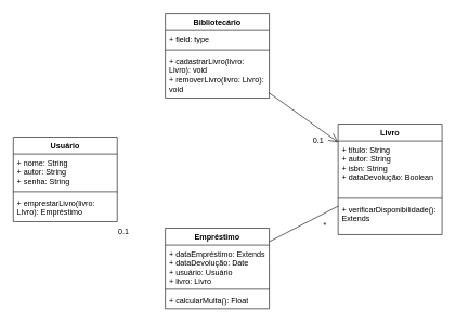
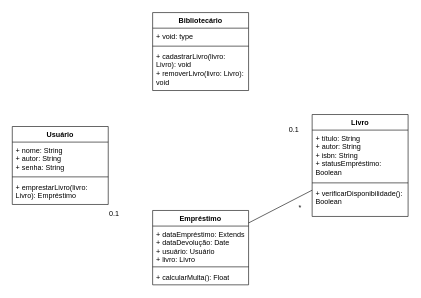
- <mxCell id="7" value="+ field: type" style="text;strokeColor=none;fillColor=none;align=left;verticalAlign=top;spacingLeft=4;spacingRight=4;overflow=hidden;rotatable=0;points=[[0,0.5],[1,0.5]];portConstraint=eastwest;whiteSpace=wrap;html=1;" vertex="1" parent="6"><mxGeometry y="26" width="160" height="26" as="geometry" /></mxCell>
+ <mxCell id="7" value="+ void: type" style="text;strokeColor=none;fillColor=none;align=left;verticalAlign=top;spacingLeft=4;spacingRight=4;overflow=hidden;rotatable=0;points=[[0,0.5],[1,0.5]];portConstraint=eastwest;whiteSpace=wrap;html=1;" vertex="1" parent="6"><mxGeometry y="26" width="160" height="26" as="geometry" /></mxCell>
- <mxCell id="19" value="" style="endArrow=open;endFill=1;endSize=12;html=1;rounded=0;" edge="1" parent="1" source="6" target="10"><mxGeometry width="160" relative="1" as="geometry"><mxPoint x="250" y="150" as="sourcePoint" /><mxPoint x="410" y="150" as="targetPoint" /></mxGeometry></mxCell>
- <mxCell id="11" value="+ título: String&amp;nbsp;&lt;div&gt;+ autor: String&lt;/div&gt;&lt;div&gt;+ isbn: String&lt;/div&gt;&lt;div&gt;+ dataDevolução: Boolean&lt;/div&gt;" style="text;strokeColor=none;fillColor=none;align=left;verticalAlign=top;spacingLeft=4;spacingRight=4;overflow=hidden;rotatable=0;points=[[0,0.5],[1,0.5]];portConstraint=eastwest;whiteSpace=wrap;html=1;" vertex="1" parent="10"><mxGeometry y="26" width="160" height="84" as="geometry" /></mxCell>
+ <mxCell id="11" value="+ título: String&amp;nbsp;&lt;div&gt;+ autor: String&lt;/div&gt;&lt;div&gt;+ isbn: String&lt;/div&gt;&lt;div&gt;+ statusEmpréstimo: Boolean&lt;/div&gt;" style="text;strokeColor=none;fillColor=none;align=left;verticalAlign=top;spacingLeft=4;spacingRight=4;overflow=hidden;rotatable=0;points=[[0,0.5],[1,0.5]];portConstraint=eastwest;whiteSpace=wrap;html=1;" vertex="1" parent="10"><mxGeometry y="26" width="160" height="84" as="geometry" /></mxCell>
- <mxCell id="13" value="+ verificarDisponibilidade(): Extends" style="text;strokeColor=none;fillColor=none;align=left;verticalAlign=top;spacingLeft=4;spacingRight=4;overflow=hidden;rotatable=0;points=[[0,0.5],[1,0.5]];portConstraint=eastwest;whiteSpace=wrap;html=1;" vertex="1" parent="10"><mxGeometry y="118" width="160" height="52" as="geometry" /></mxCell>
+ <mxCell id="13" value="+ verificarDisponibilidade(): Boolean" style="text;strokeColor=none;fillColor=none;align=left;verticalAlign=top;spacingLeft=4;spacingRight=4;overflow=hidden;rotatable=0;points=[[0,0.5],[1,0.5]];portConstraint=eastwest;whiteSpace=wrap;html=1;" vertex="1" parent="10"><mxGeometry y="118" width="160" height="52" as="geometry" /></mxCell>
